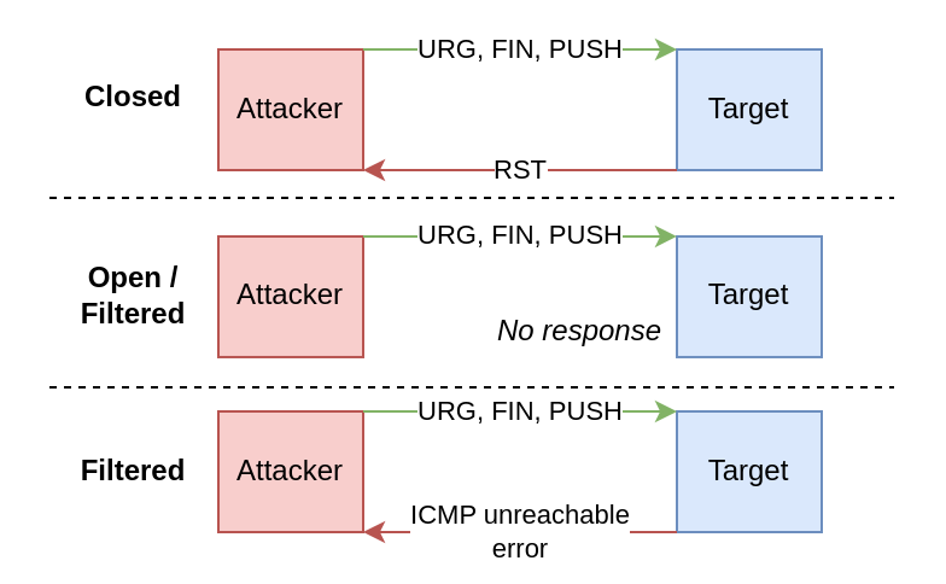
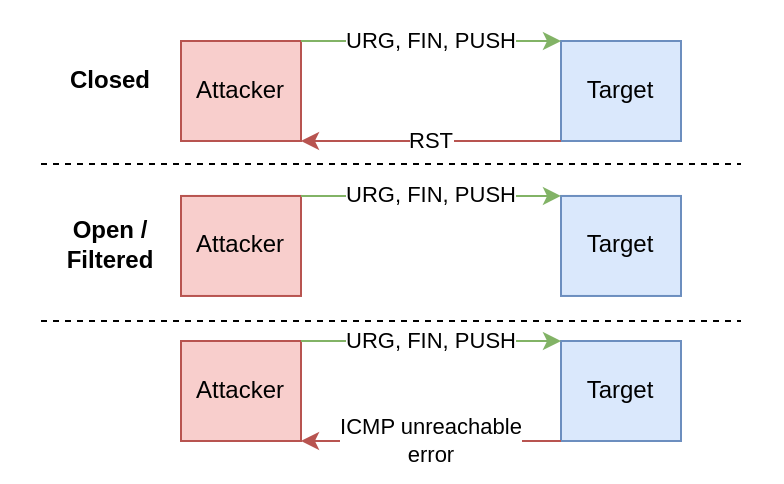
- <mxCell id="16" value="No response" style="text;html=1;strokeColor=none;fillColor=none;align=center;verticalAlign=middle;whiteSpace=wrap;rounded=0;fontStyle=2" parent="1" vertex="1"><mxGeometry x="200" y="127.48" width="80" height="20" as="geometry" /></mxCell>
- <mxCell id="18" value="Filtered" style="text;html=1;strokeColor=none;fillColor=none;align=center;verticalAlign=middle;whiteSpace=wrap;rounded=0;fontStyle=1" vertex="1" parent="1"><mxGeometry y="185" width="70" height="20" as="geometry" x="20" /></mxCell>
